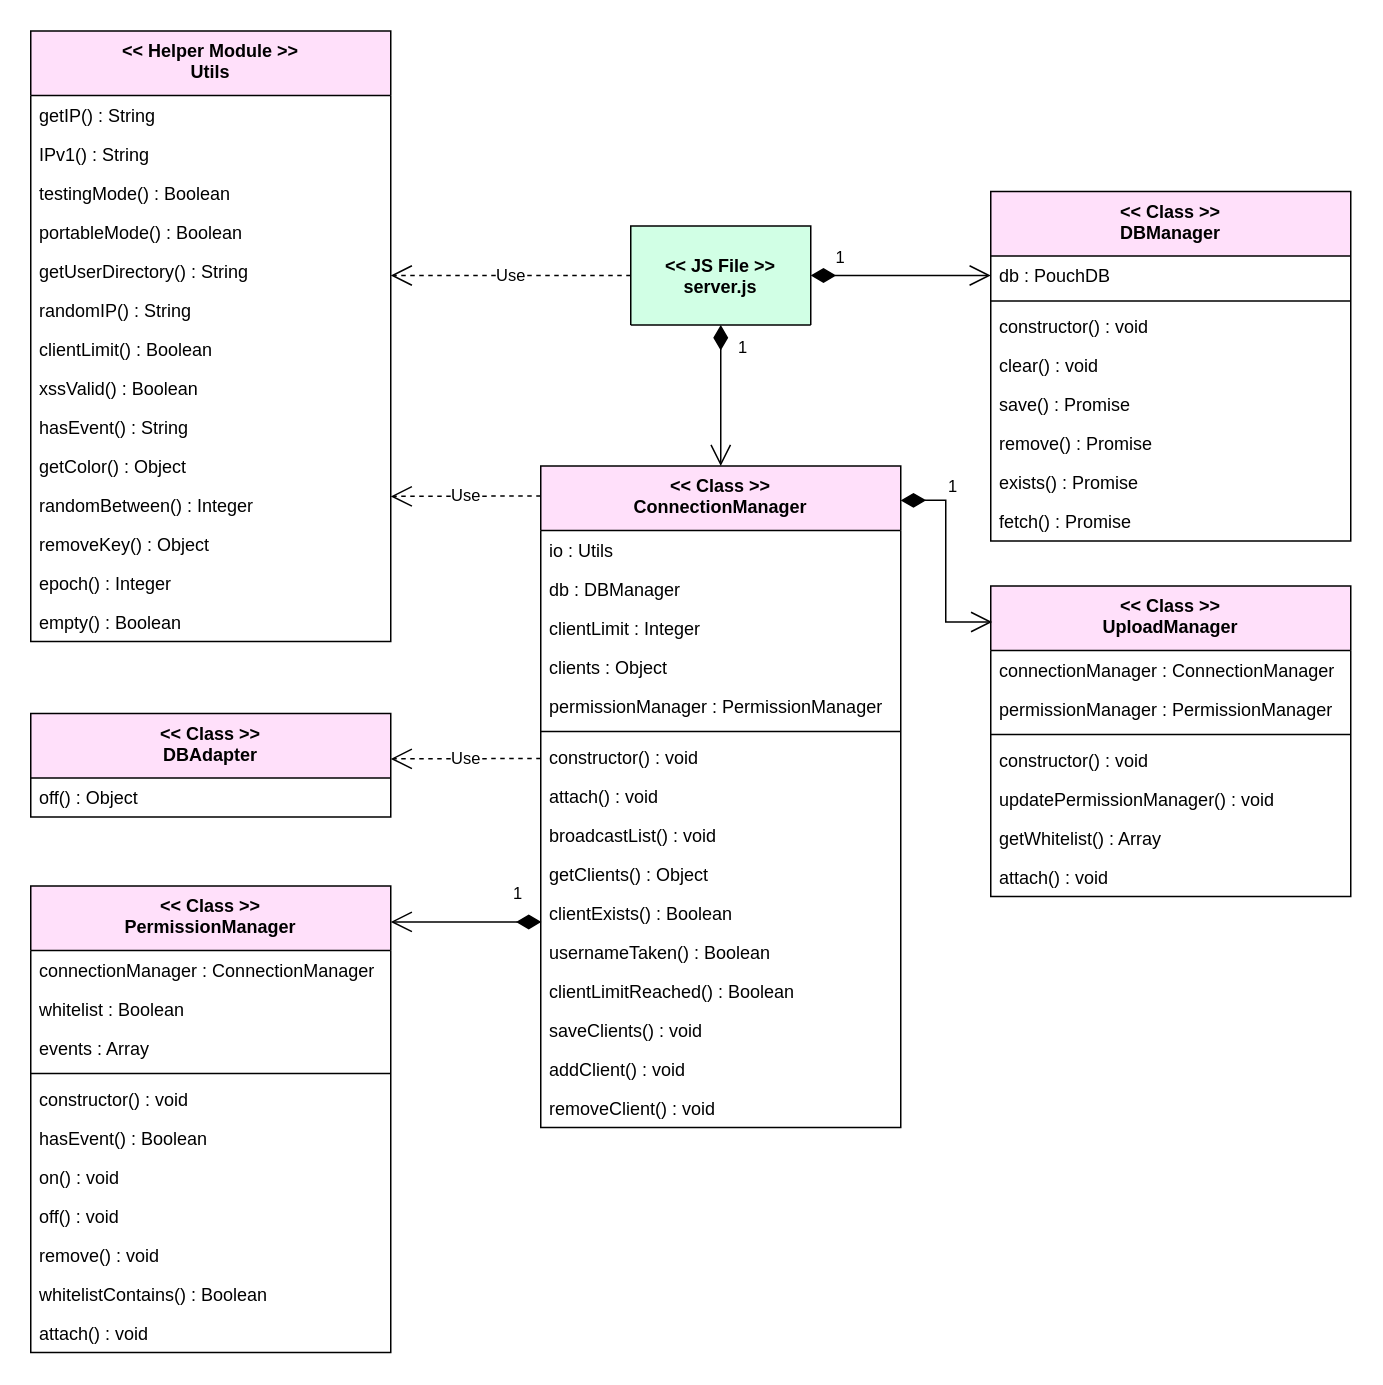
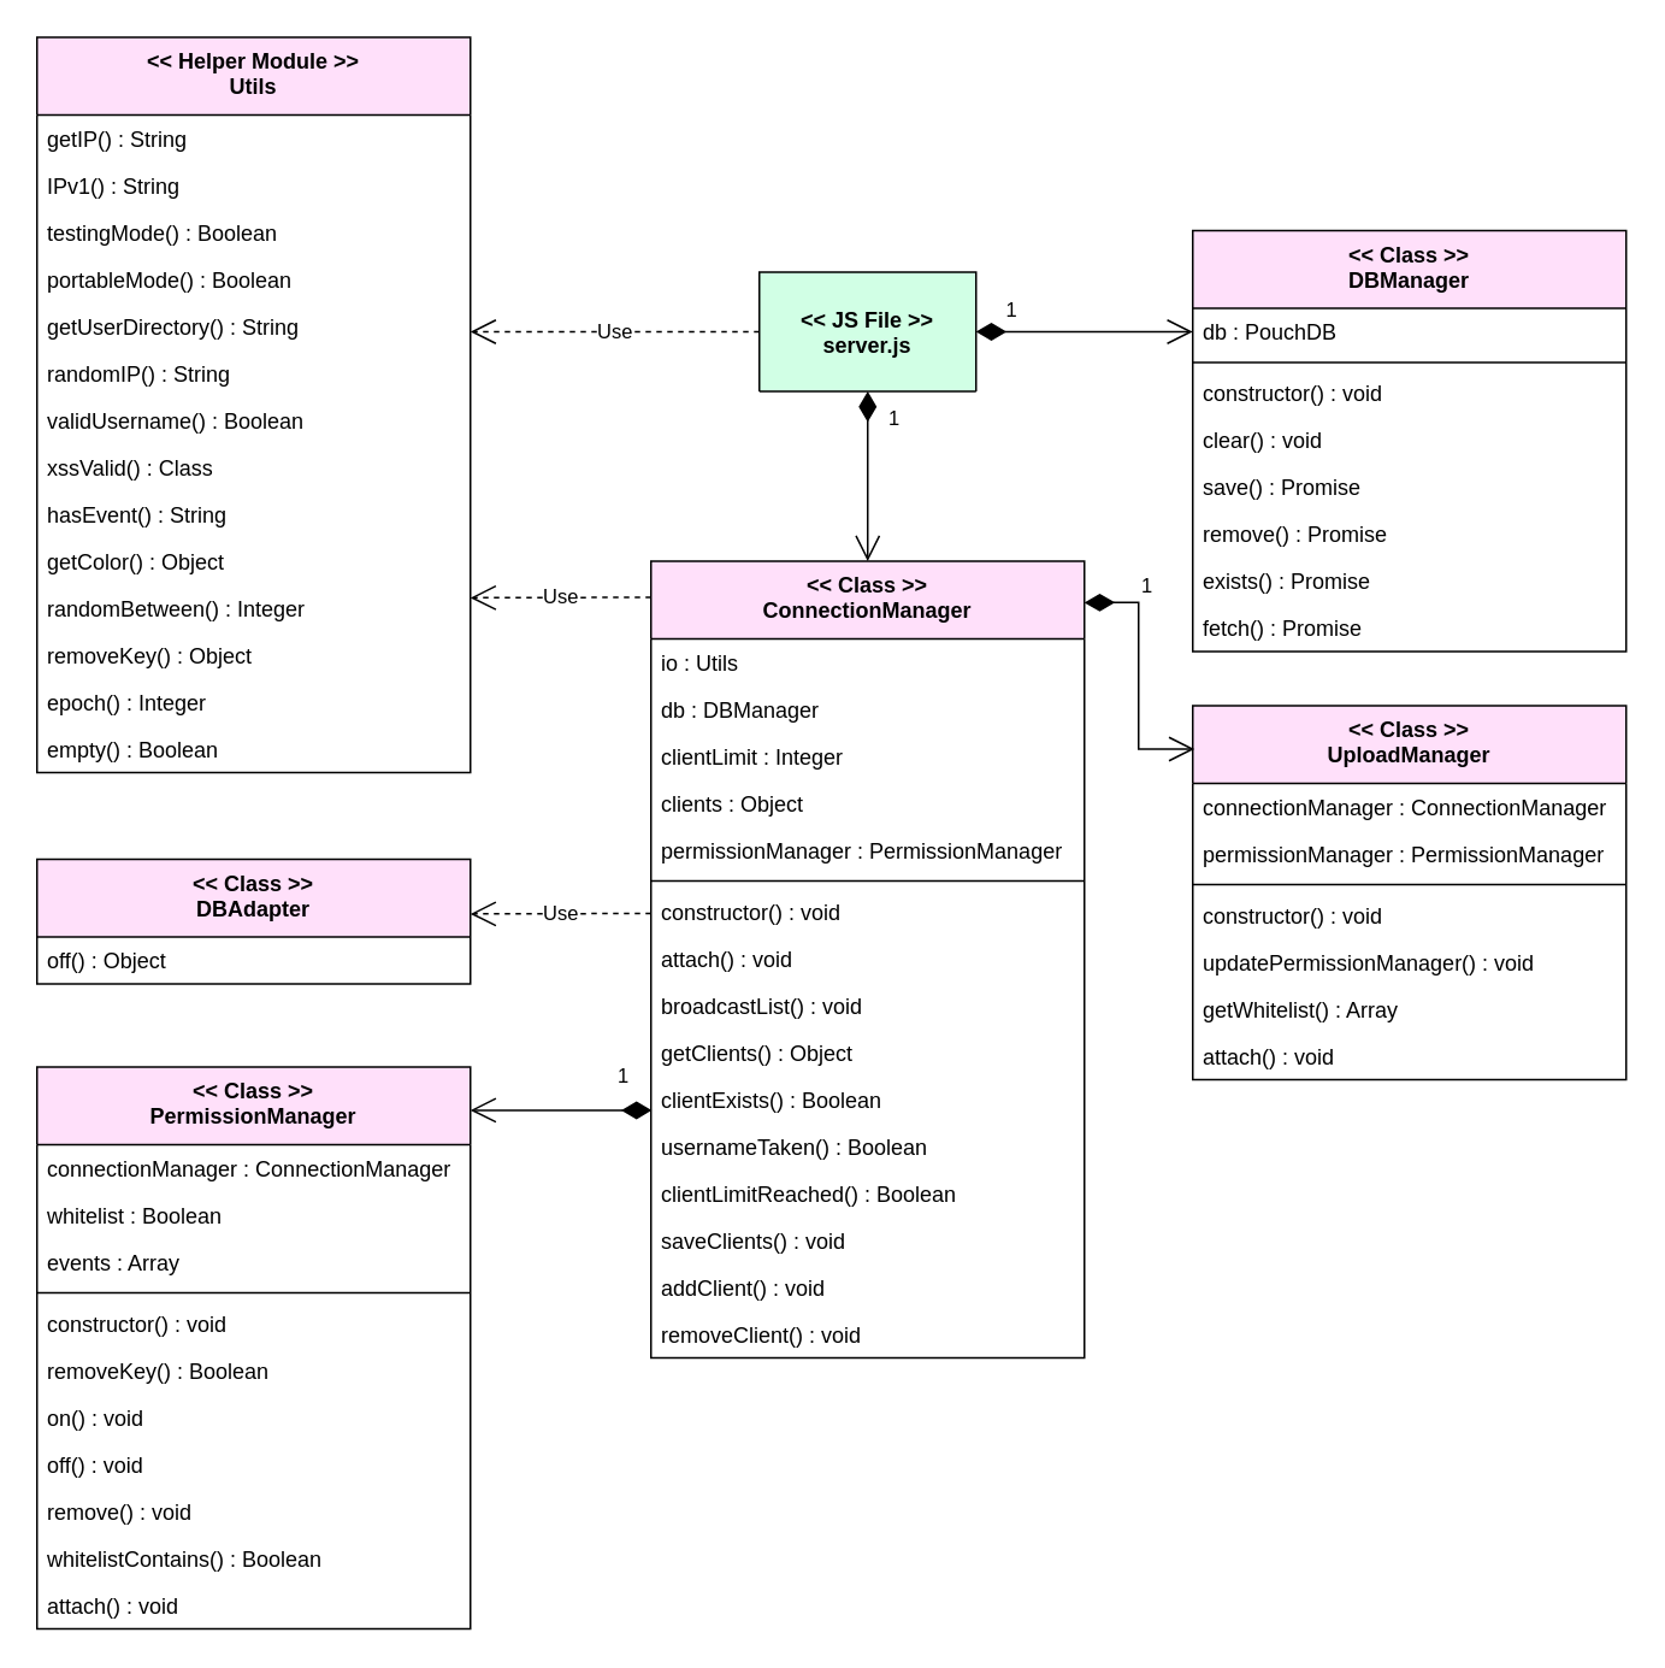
- <mxCell id="18" value="clientLimit() : Boolean" style="text;strokeColor=none;fillColor=none;align=left;verticalAlign=top;spacingLeft=4;spacingRight=4;overflow=hidden;rotatable=0;points=[[0,0.5],[1,0.5]];portConstraint=eastwest;glass=1;" vertex="1" parent="11"><mxGeometry y="199" width="240" height="26" as="geometry" /></mxCell>
+ <mxCell id="18" value="validUsername() : Boolean" style="text;strokeColor=none;fillColor=none;align=left;verticalAlign=top;spacingLeft=4;spacingRight=4;overflow=hidden;rotatable=0;points=[[0,0.5],[1,0.5]];portConstraint=eastwest;glass=1;" vertex="1" parent="11"><mxGeometry y="199" width="240" height="26" as="geometry" /></mxCell>
- <mxCell id="19" value="xssValid() : Boolean" style="text;strokeColor=none;fillColor=none;align=left;verticalAlign=top;spacingLeft=4;spacingRight=4;overflow=hidden;rotatable=0;points=[[0,0.5],[1,0.5]];portConstraint=eastwest;glass=1;" vertex="1" parent="11"><mxGeometry y="225" width="240" height="26" as="geometry" /></mxCell>
+ <mxCell id="19" value="xssValid() : Class" style="text;strokeColor=none;fillColor=none;align=left;verticalAlign=top;spacingLeft=4;spacingRight=4;overflow=hidden;rotatable=0;points=[[0,0.5],[1,0.5]];portConstraint=eastwest;glass=1;" vertex="1" parent="11"><mxGeometry y="225" width="240" height="26" as="geometry" /></mxCell>
- <mxCell id="62" value="hasEvent() : Boolean" style="text;strokeColor=none;fillColor=none;align=left;verticalAlign=top;spacingLeft=4;spacingRight=4;overflow=hidden;rotatable=0;points=[[0,0.5],[1,0.5]];portConstraint=eastwest;glass=1;" vertex="1" parent="56"><mxGeometry y="155" width="240" height="26" as="geometry" /></mxCell>
+ <mxCell id="62" value="removeKey() : Boolean" style="text;strokeColor=none;fillColor=none;align=left;verticalAlign=top;spacingLeft=4;spacingRight=4;overflow=hidden;rotatable=0;points=[[0,0.5],[1,0.5]];portConstraint=eastwest;glass=1;" vertex="1" parent="56"><mxGeometry y="155" width="240" height="26" as="geometry" /></mxCell>
